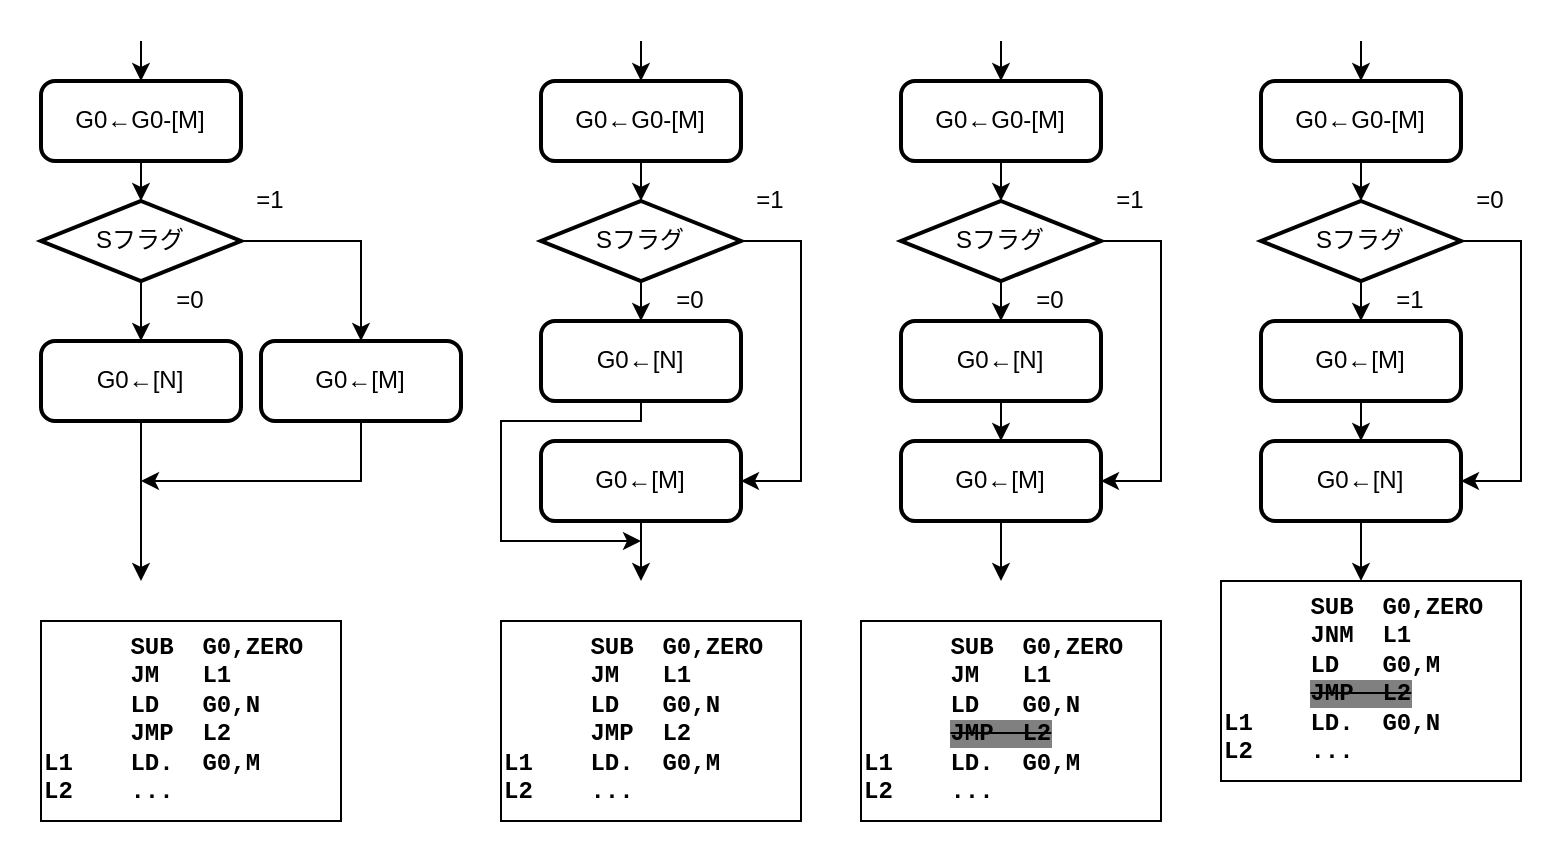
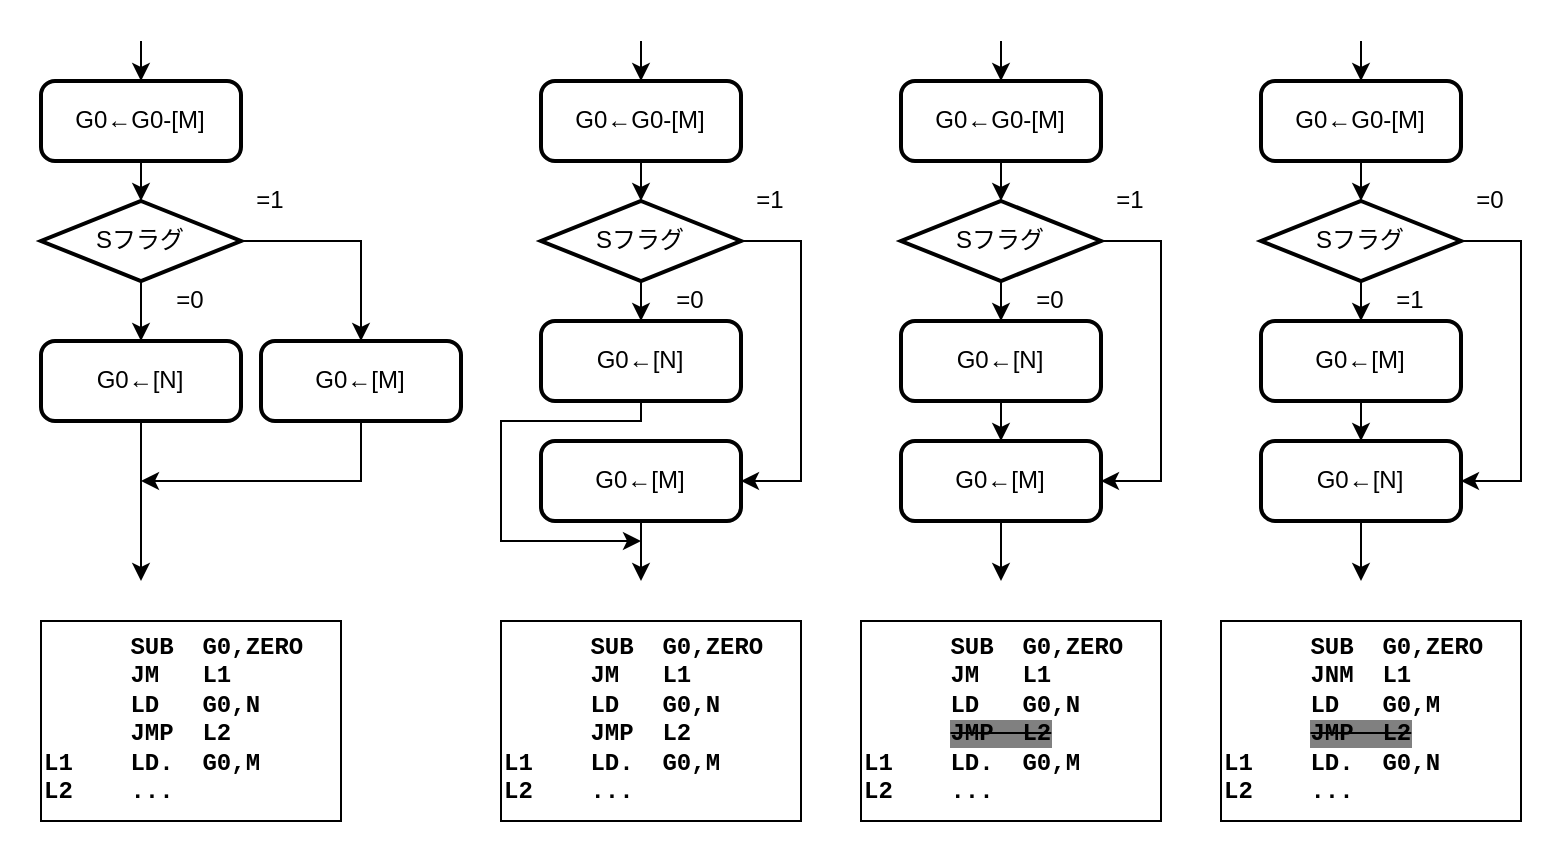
- <mxCell id="34" value="&amp;nbsp; &amp;nbsp; &amp;nbsp; SUB&amp;nbsp; G0,ZERO&lt;br&gt;&amp;nbsp; &amp;nbsp; &amp;nbsp; JNM&amp;nbsp; L1&lt;br&gt;&amp;nbsp; &amp;nbsp; &amp;nbsp; LD&amp;nbsp; &amp;nbsp;G0,M&lt;br&gt;&amp;nbsp; &amp;nbsp; &amp;nbsp; &lt;span style=&quot;background-color: rgb(128, 128, 128);&quot;&gt;&lt;strike&gt;JMP&amp;nbsp; L2&lt;/strike&gt;&lt;/span&gt;&lt;br&gt;L1&amp;nbsp; &amp;nbsp; LD.&amp;nbsp; G0,N&lt;br&gt;L2&amp;nbsp; &amp;nbsp; ..." style="text;html=1;strokeColor=default;fillColor=none;align=left;verticalAlign=top;whiteSpace=wrap;rounded=0;fontStyle=1;fontFamily=Courier New;" parent="1" vertex="1"><mxGeometry x="610" y="290" width="150" height="100" as="geometry" /></mxCell>
+ <mxCell id="34" value="&amp;nbsp; &amp;nbsp; &amp;nbsp; SUB&amp;nbsp; G0,ZERO&lt;br&gt;&amp;nbsp; &amp;nbsp; &amp;nbsp; JNM&amp;nbsp; L1&lt;br&gt;&amp;nbsp; &amp;nbsp; &amp;nbsp; LD&amp;nbsp; &amp;nbsp;G0,M&lt;br&gt;&amp;nbsp; &amp;nbsp; &amp;nbsp; &lt;span style=&quot;background-color: rgb(128, 128, 128);&quot;&gt;&lt;strike&gt;JMP&amp;nbsp; L2&lt;/strike&gt;&lt;/span&gt;&lt;br&gt;L1&amp;nbsp; &amp;nbsp; LD.&amp;nbsp; G0,N&lt;br&gt;L2&amp;nbsp; &amp;nbsp; ..." style="text;html=1;strokeColor=default;fillColor=none;align=left;verticalAlign=top;whiteSpace=wrap;rounded=0;fontStyle=1;fontFamily=Courier New;" parent="1" vertex="1"><mxGeometry x="610" y="310" width="150" height="100" as="geometry" /></mxCell>
